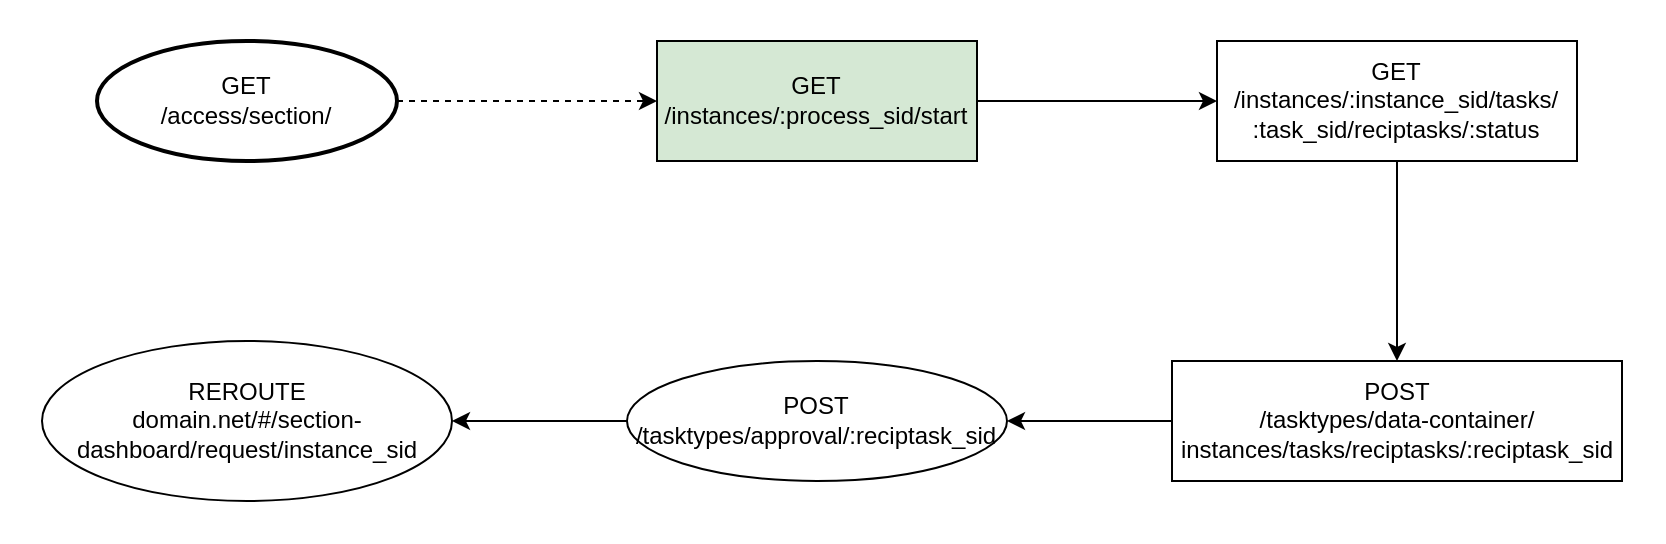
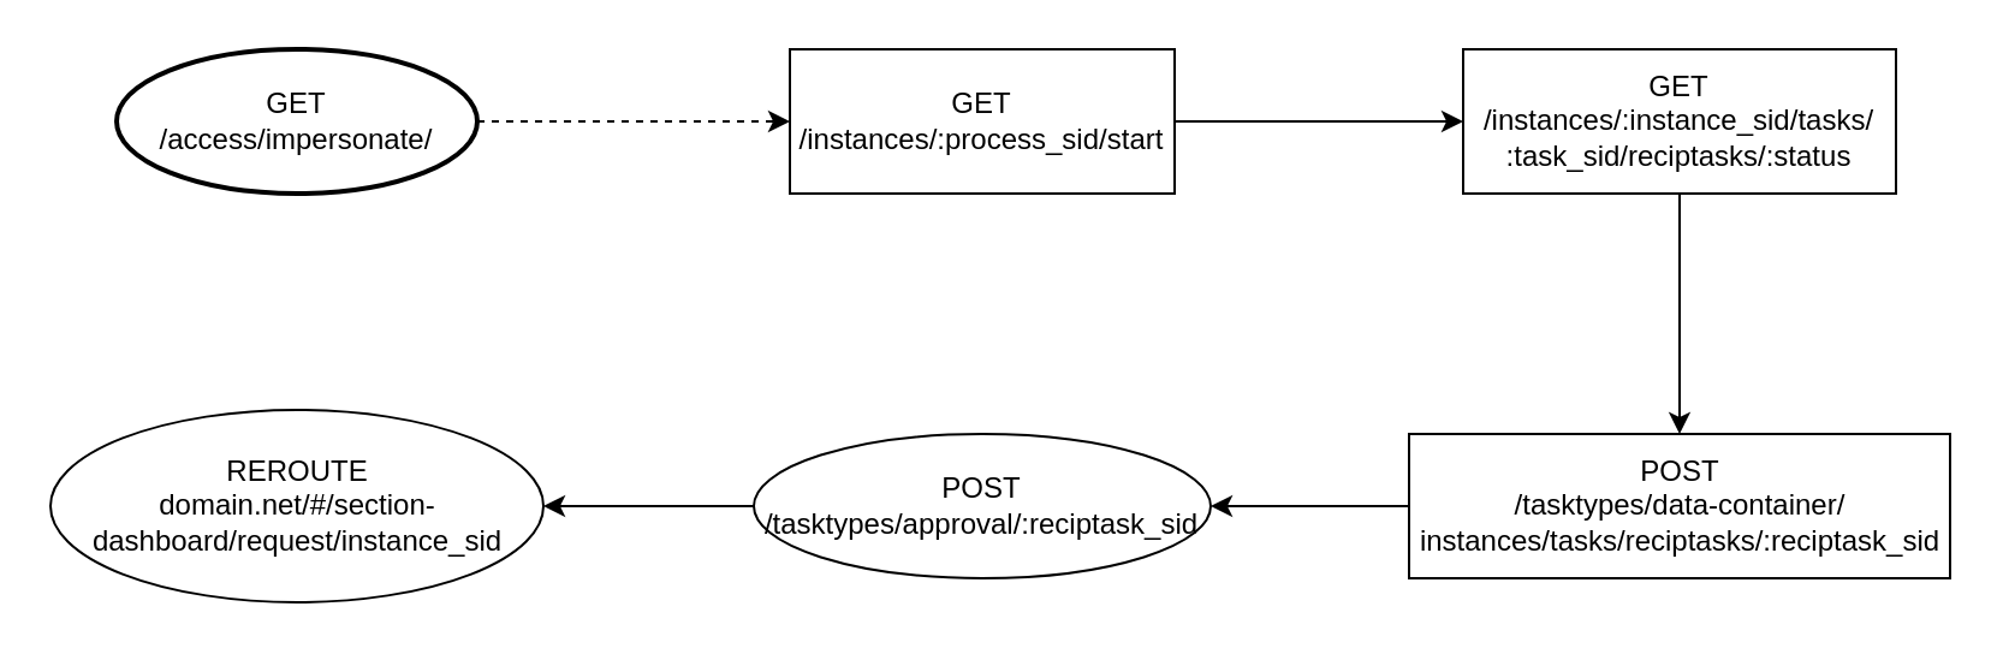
- <mxCell id="3" value="GET&lt;br&gt;/access/section/" style="strokeWidth=2;html=1;shape=mxgraph.flowchart.start_1;whiteSpace=wrap;" vertex="1" parent="1"><mxGeometry x="48" y="20" width="150" height="60" as="geometry" /></mxCell>
+ <mxCell id="3" value="GET&lt;br&gt;/access/impersonate/" style="strokeWidth=2;html=1;shape=mxgraph.flowchart.start_1;whiteSpace=wrap;" vertex="1" parent="1"><mxGeometry x="48" y="20" width="150" height="60" as="geometry" /></mxCell>
- <mxCell id="5" value="GET&lt;br&gt;/instances/:process_sid/start" style="rounded=0;whiteSpace=wrap;html=1;fillColor=#d5e8d4;" vertex="1" parent="1"><mxGeometry x="328" y="20" width="160" height="60" as="geometry" /></mxCell>
+ <mxCell id="5" value="GET&lt;br&gt;/instances/:process_sid/start" style="rounded=0;whiteSpace=wrap;html=1;" vertex="1" parent="1"><mxGeometry x="328" y="20" width="160" height="60" as="geometry" /></mxCell>
